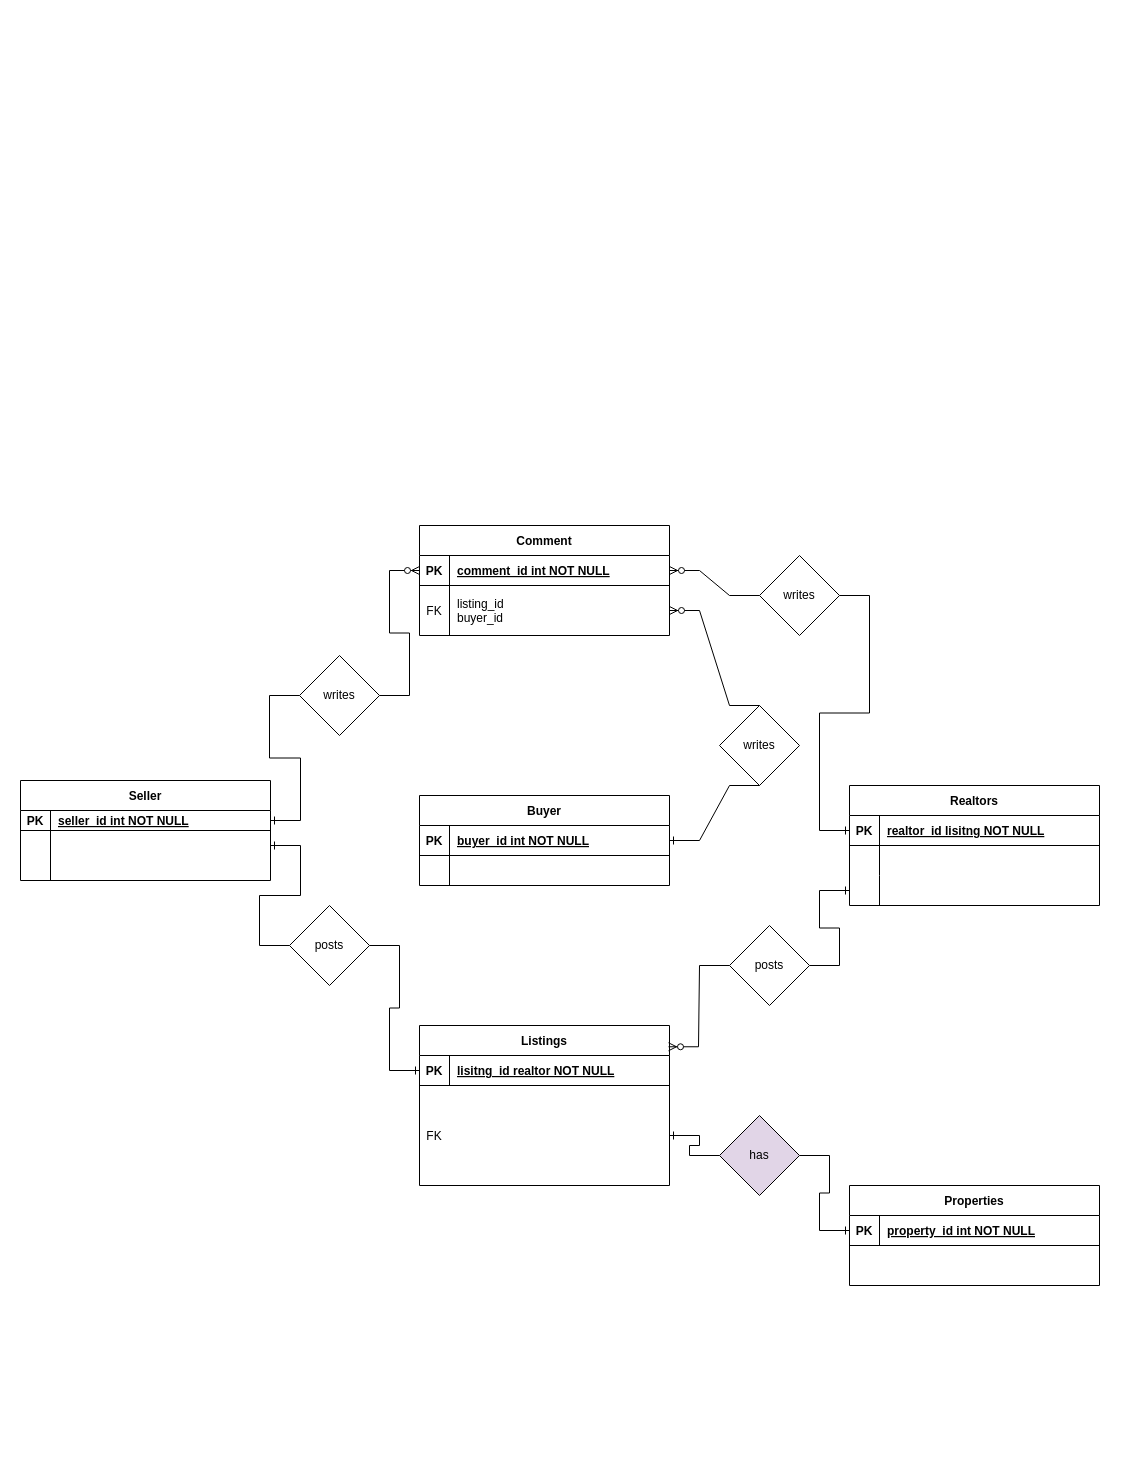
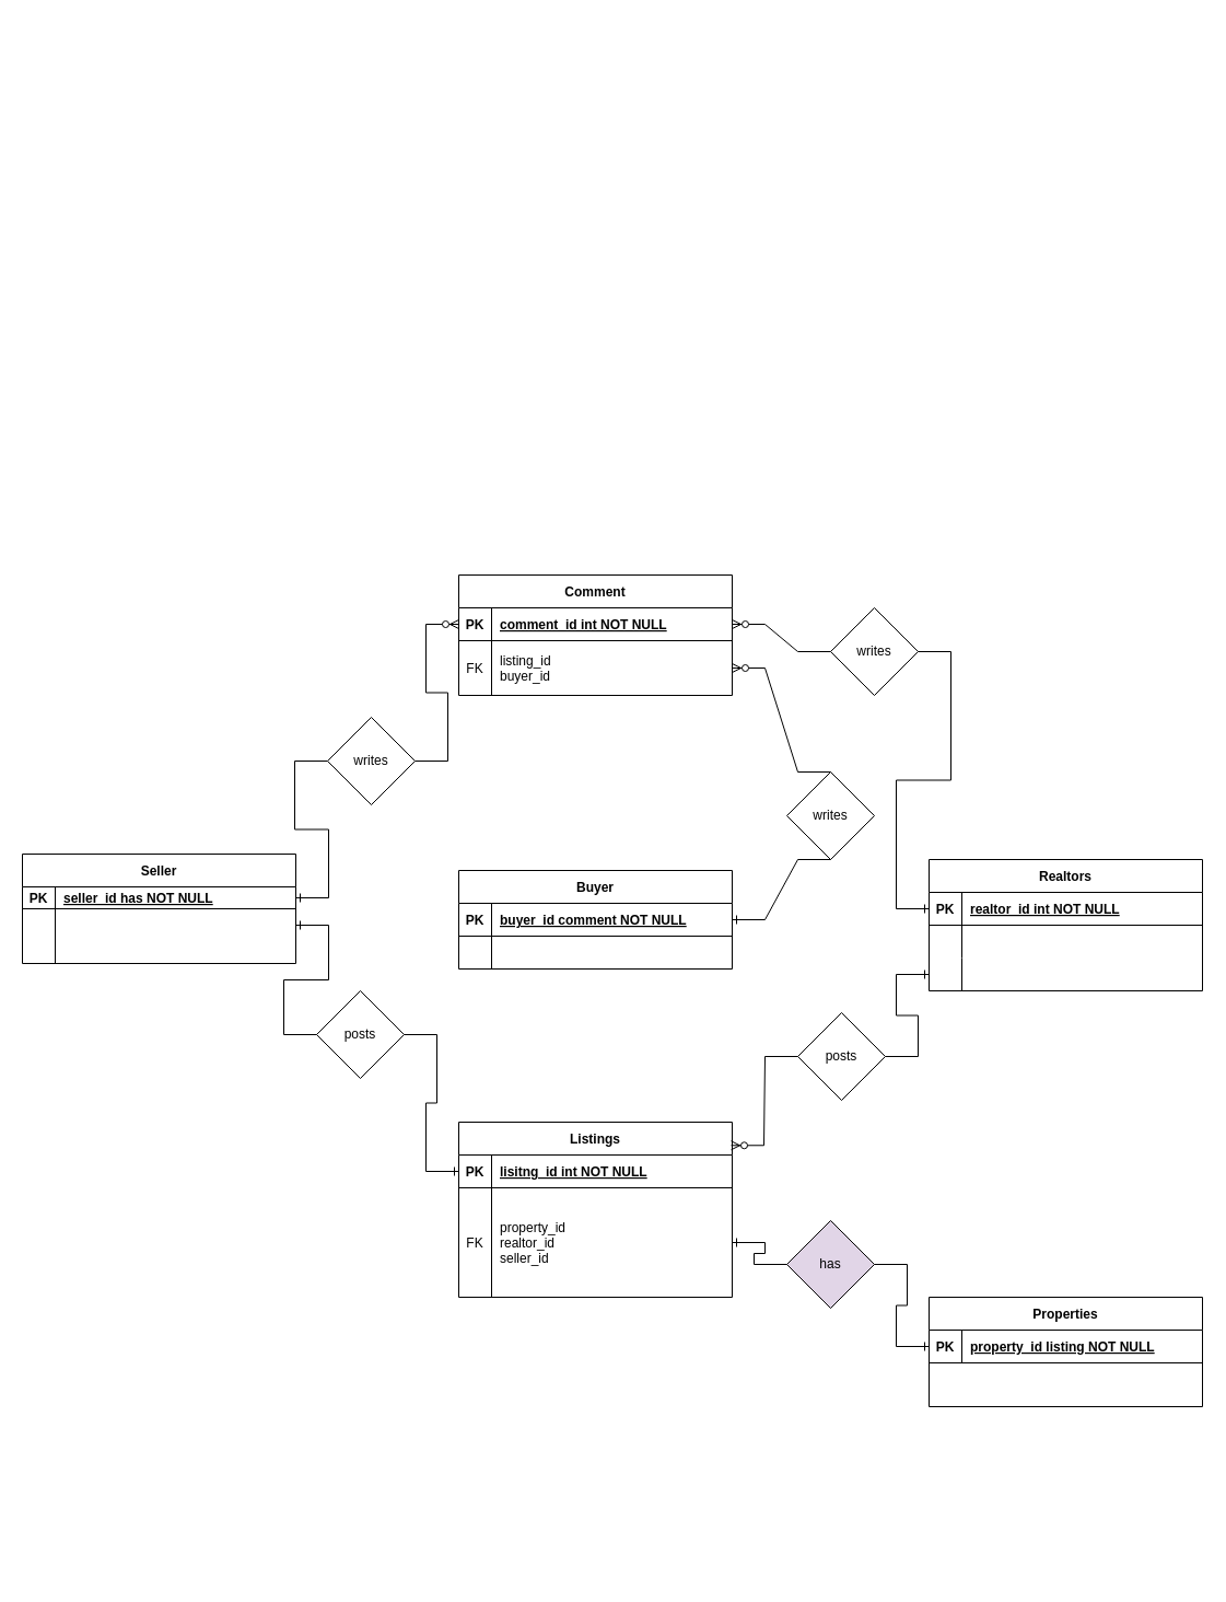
- <mxCell id="15" value="seller_id int NOT NULL " style="shape=partialRectangle;overflow=hidden;connectable=0;fillColor=none;top=0;left=0;bottom=0;right=0;align=left;spacingLeft=6;fontStyle=5;" parent="13" vertex="1"><mxGeometry x="30" width="220" height="20" as="geometry"><mxRectangle width="220" height="20" as="alternateBounds" /></mxGeometry></mxCell>
+ <mxCell id="15" value="seller_id has NOT NULL " style="shape=partialRectangle;overflow=hidden;connectable=0;fillColor=none;top=0;left=0;bottom=0;right=0;align=left;spacingLeft=6;fontStyle=5;" parent="13" vertex="1"><mxGeometry x="30" width="220" height="20" as="geometry"><mxRectangle width="220" height="20" as="alternateBounds" /></mxGeometry></mxCell>
- <mxCell id="5" value="realtor_id lisitng NOT NULL " style="shape=partialRectangle;overflow=hidden;connectable=0;fillColor=none;top=0;left=0;bottom=0;right=0;align=left;spacingLeft=6;fontStyle=5;" parent="3" vertex="1"><mxGeometry x="30" width="220" height="30" as="geometry"><mxRectangle width="220" height="30" as="alternateBounds" /></mxGeometry></mxCell>
+ <mxCell id="5" value="realtor_id int NOT NULL " style="shape=partialRectangle;overflow=hidden;connectable=0;fillColor=none;top=0;left=0;bottom=0;right=0;align=left;spacingLeft=6;fontStyle=5;" parent="3" vertex="1"><mxGeometry x="30" width="220" height="30" as="geometry"><mxRectangle width="220" height="30" as="alternateBounds" /></mxGeometry></mxCell>
- <mxCell id="31" value="buyer_id int NOT NULL " style="shape=partialRectangle;overflow=hidden;connectable=0;fillColor=none;top=0;left=0;bottom=0;right=0;align=left;spacingLeft=6;fontStyle=5;" parent="29" vertex="1"><mxGeometry x="30" width="220" height="30" as="geometry"><mxRectangle width="220" height="30" as="alternateBounds" /></mxGeometry></mxCell>
+ <mxCell id="31" value="buyer_id comment NOT NULL " style="shape=partialRectangle;overflow=hidden;connectable=0;fillColor=none;top=0;left=0;bottom=0;right=0;align=left;spacingLeft=6;fontStyle=5;" parent="29" vertex="1"><mxGeometry x="30" width="220" height="30" as="geometry"><mxRectangle width="220" height="30" as="alternateBounds" /></mxGeometry></mxCell>
- <mxCell id="24" value="lisitng_id realtor NOT NULL " style="shape=partialRectangle;overflow=hidden;connectable=0;fillColor=none;top=0;left=0;bottom=0;right=0;align=left;spacingLeft=6;fontStyle=5;" parent="22" vertex="1"><mxGeometry x="30" width="220" height="30" as="geometry"><mxRectangle width="220" height="30" as="alternateBounds" /></mxGeometry></mxCell>
+ <mxCell id="24" value="lisitng_id int NOT NULL " style="shape=partialRectangle;overflow=hidden;connectable=0;fillColor=none;top=0;left=0;bottom=0;right=0;align=left;spacingLeft=6;fontStyle=5;" parent="22" vertex="1"><mxGeometry x="30" width="220" height="30" as="geometry"><mxRectangle width="220" height="30" as="alternateBounds" /></mxGeometry></mxCell>
+ <mxCell id="27" value="property_id&#10;realtor_id&#10;seller_id" style="shape=partialRectangle;overflow=hidden;connectable=0;fillColor=none;top=0;left=0;bottom=0;right=0;align=left;spacingLeft=6;" parent="25" vertex="1"><mxGeometry x="30" width="220" height="100" as="geometry"><mxRectangle width="220" height="100" as="alternateBounds" /></mxGeometry></mxCell>
- <mxCell id="38" value="property_id int NOT NULL " style="shape=partialRectangle;overflow=hidden;connectable=0;fillColor=none;top=0;left=0;bottom=0;right=0;align=left;spacingLeft=6;fontStyle=5;" parent="36" vertex="1"><mxGeometry x="30" width="220" height="30" as="geometry"><mxRectangle width="220" height="30" as="alternateBounds" /></mxGeometry></mxCell>
+ <mxCell id="38" value="property_id listing NOT NULL " style="shape=partialRectangle;overflow=hidden;connectable=0;fillColor=none;top=0;left=0;bottom=0;right=0;align=left;spacingLeft=6;fontStyle=5;" parent="36" vertex="1"><mxGeometry x="30" width="220" height="30" as="geometry"><mxRectangle width="220" height="30" as="alternateBounds" /></mxGeometry></mxCell>
